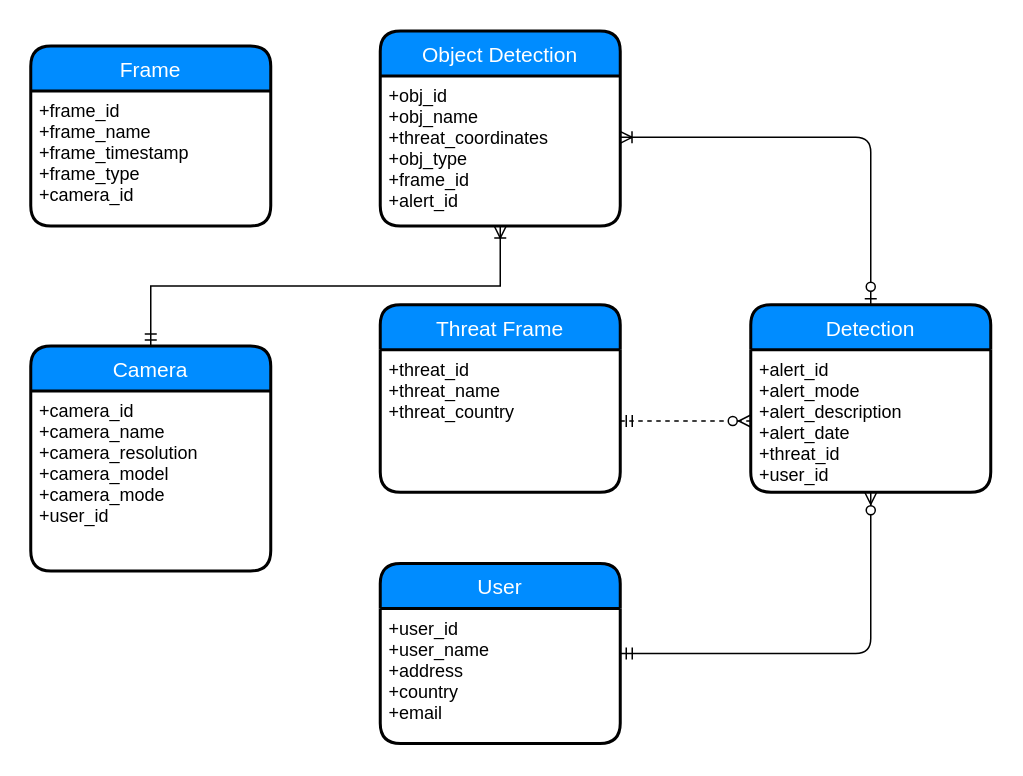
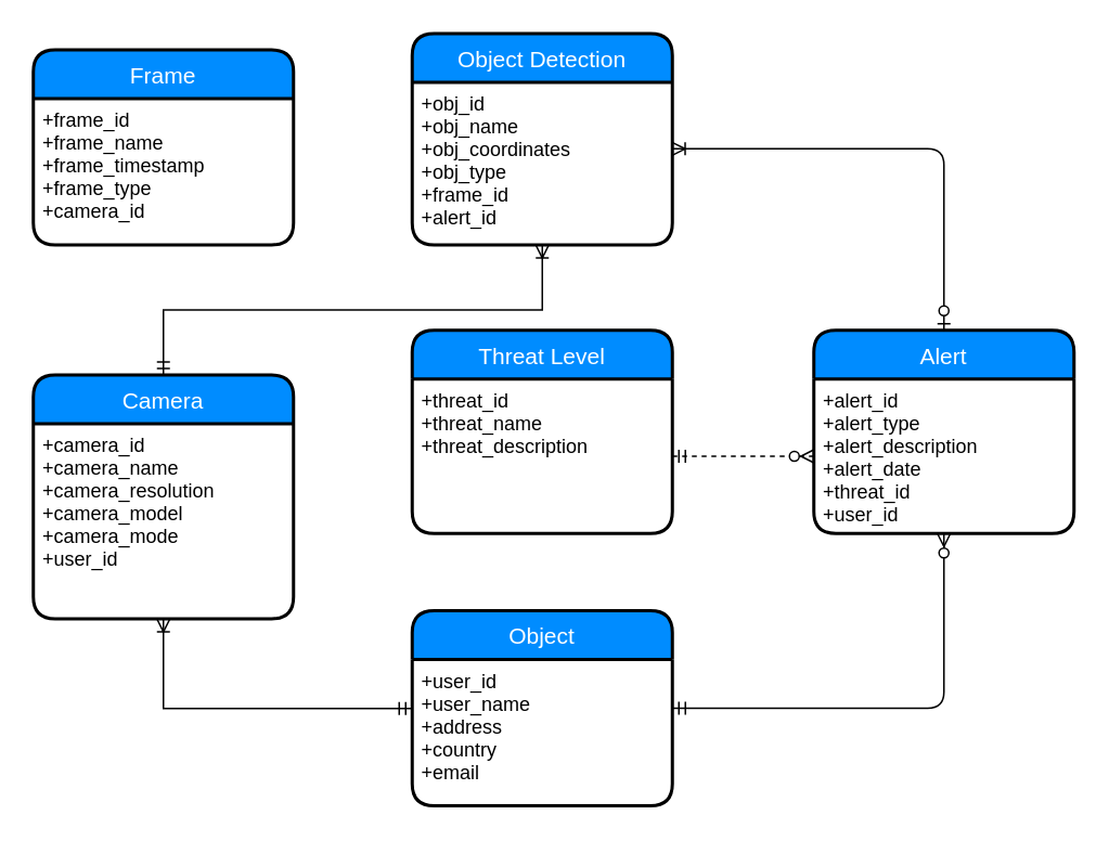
- <mxCell id="3" value="+obj_id&#10;+obj_name&#10;+threat_coordinates&#10;+obj_type&#10;+frame_id&#10;+alert_id" style="align=left;strokeColor=none;fillColor=none;spacingLeft=4;fontSize=12;verticalAlign=top;resizable=0;rotatable=0;part=1;" parent="2" vertex="1"><mxGeometry y="30" width="160" height="100" as="geometry" /></mxCell>
+ <mxCell id="3" value="+obj_id&#10;+obj_name&#10;+obj_coordinates&#10;+obj_type&#10;+frame_id&#10;+alert_id" style="align=left;strokeColor=none;fillColor=none;spacingLeft=4;fontSize=12;verticalAlign=top;resizable=0;rotatable=0;part=1;" parent="2" vertex="1"><mxGeometry y="30" width="160" height="100" as="geometry" /></mxCell>
- <mxCell id="15" value="Threat Frame" style="swimlane;childLayout=stackLayout;horizontal=1;startSize=30;horizontalStack=0;fillColor=#008cff;fontColor=#FFFFFF;rounded=1;fontSize=14;fontStyle=0;strokeWidth=2;resizeParent=0;resizeLast=1;shadow=0;dashed=0;align=center;" parent="1" vertex="1"><mxGeometry x="253" y="202.5" width="160" height="125" as="geometry" /></mxCell>
+ <mxCell id="15" value="Threat Level" style="swimlane;childLayout=stackLayout;horizontal=1;startSize=30;horizontalStack=0;fillColor=#008cff;fontColor=#FFFFFF;rounded=1;fontSize=14;fontStyle=0;strokeWidth=2;resizeParent=0;resizeLast=1;shadow=0;dashed=0;align=center;" parent="1" vertex="1"><mxGeometry x="253" y="202.5" width="160" height="125" as="geometry" /></mxCell>
- <mxCell id="13" value="Detection" style="swimlane;childLayout=stackLayout;horizontal=1;startSize=30;horizontalStack=0;fillColor=#008cff;fontColor=#FFFFFF;rounded=1;fontSize=14;fontStyle=0;strokeWidth=2;resizeParent=0;resizeLast=1;shadow=0;dashed=0;align=center;" parent="1" vertex="1"><mxGeometry x="500" y="202.5" width="160" height="125" as="geometry" /></mxCell>
+ <mxCell id="13" value="Alert" style="swimlane;childLayout=stackLayout;horizontal=1;startSize=30;horizontalStack=0;fillColor=#008cff;fontColor=#FFFFFF;rounded=1;fontSize=14;fontStyle=0;strokeWidth=2;resizeParent=0;resizeLast=1;shadow=0;dashed=0;align=center;" parent="1" vertex="1"><mxGeometry x="500" y="202.5" width="160" height="125" as="geometry" /></mxCell>
- <mxCell id="16" value="+threat_id&#10;+threat_name&#10;+threat_country" style="align=left;strokeColor=none;fillColor=none;spacingLeft=4;fontSize=12;verticalAlign=top;resizable=0;rotatable=0;part=1;" parent="15" vertex="1"><mxGeometry y="30" width="160" height="95" as="geometry" /></mxCell>
+ <mxCell id="16" value="+threat_id&#10;+threat_name&#10;+threat_description" style="align=left;strokeColor=none;fillColor=none;spacingLeft=4;fontSize=12;verticalAlign=top;resizable=0;rotatable=0;part=1;" parent="15" vertex="1"><mxGeometry y="30" width="160" height="95" as="geometry" /></mxCell>
- <mxCell id="14" value="+alert_id&#10;+alert_mode&#10;+alert_description&#10;+alert_date&#10;+threat_id&#10;+user_id" style="align=left;strokeColor=none;fillColor=none;spacingLeft=4;fontSize=12;verticalAlign=top;resizable=0;rotatable=0;part=1;" parent="13" vertex="1"><mxGeometry y="30" width="160" height="95" as="geometry" /></mxCell>
+ <mxCell id="14" value="+alert_id&#10;+alert_type&#10;+alert_description&#10;+alert_date&#10;+threat_id&#10;+user_id" style="align=left;strokeColor=none;fillColor=none;spacingLeft=4;fontSize=12;verticalAlign=top;resizable=0;rotatable=0;part=1;" parent="13" vertex="1"><mxGeometry y="30" width="160" height="95" as="geometry" /></mxCell>
- <mxCell id="10" value="User" style="swimlane;childLayout=stackLayout;horizontal=1;startSize=30;horizontalStack=0;fillColor=#008cff;fontColor=#FFFFFF;rounded=1;fontSize=14;fontStyle=0;strokeWidth=2;resizeParent=0;resizeLast=1;shadow=0;dashed=0;align=center;" parent="1" vertex="1"><mxGeometry x="253" y="375" width="160" height="120" as="geometry" /></mxCell>
+ <mxCell id="10" value="Object" style="swimlane;childLayout=stackLayout;horizontal=1;startSize=30;horizontalStack=0;fillColor=#008cff;fontColor=#FFFFFF;rounded=1;fontSize=14;fontStyle=0;strokeWidth=2;resizeParent=0;resizeLast=1;shadow=0;dashed=0;align=center;" parent="1" vertex="1"><mxGeometry x="253" y="375" width="160" height="120" as="geometry" /></mxCell>
+ <mxCell id="4" style="edgeStyle=orthogonalEdgeStyle;rounded=0;orthogonalLoop=1;jettySize=auto;html=1;exitX=0.5;exitY=1;exitDx=0;exitDy=0;entryX=0;entryY=0.335;entryDx=0;entryDy=0;entryPerimeter=0;startArrow=ERoneToMany;startFill=0;endArrow=ERmandOne;endFill=0;" parent="1" source="6" target="11" edge="1"><mxGeometry relative="1" as="geometry"><Array as="points"><mxPoint x="100" y="435" /></Array></mxGeometry></mxCell>
